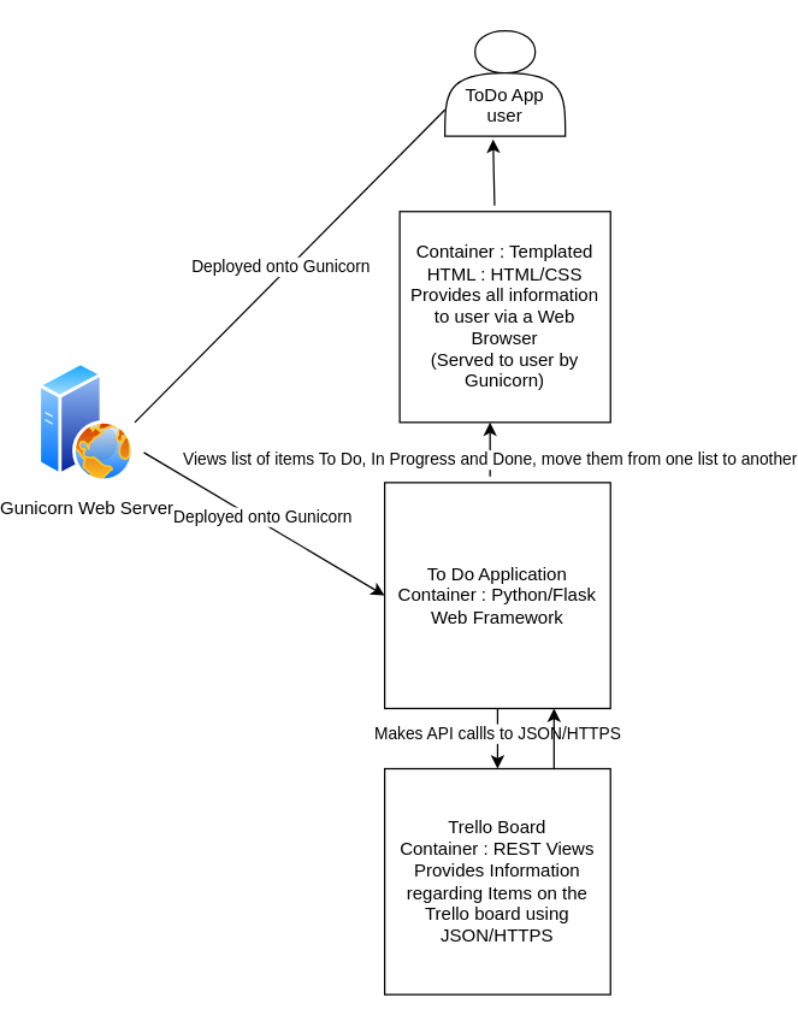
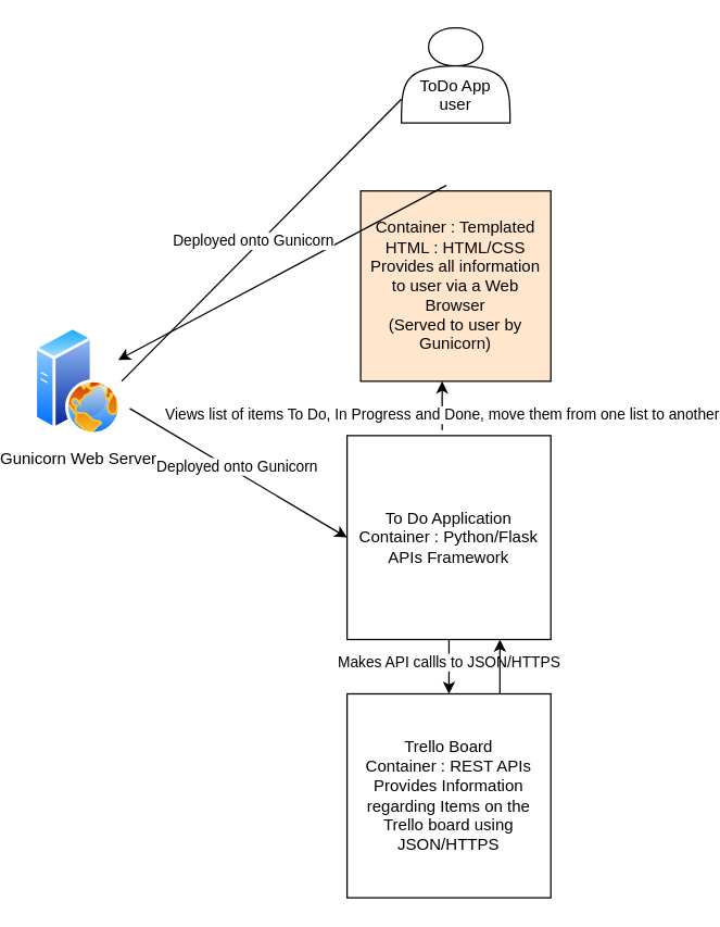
- <mxCell id="9" value="" style="endArrow=classic;html=1;entryX=0.4;entryY=1.029;entryDx=0;entryDy=0;entryPerimeter=0;exitX=0.45;exitY=-0.029;exitDx=0;exitDy=0;exitPerimeter=0;" parent="1" source="2" edge="1" target="11"><mxGeometry width="50" height="50" relative="1" as="geometry"><mxPoint x="322" y="130" as="sourcePoint" /><mxPoint x="330" y="140" as="targetPoint" /></mxGeometry></mxCell>
+ <mxCell id="9" value="" style="endArrow=classic;html=1;exitX=0.45;exitY=-0.029;exitDx=0;exitDy=0;exitPerimeter=0;" parent="1" source="2" edge="1" target="12"><mxGeometry width="50" height="50" relative="1" as="geometry"><mxPoint x="322" y="130" as="sourcePoint" /><mxPoint x="330" y="140" as="targetPoint" /></mxGeometry></mxCell>
- <mxCell id="2" value="Container : Templated HTML : HTML/CSS&lt;br&gt;Provides all information to user via a Web Browser&lt;br&gt;(Served to user by Gunicorn)" style="whiteSpace=wrap;html=1;aspect=fixed;" parent="1" vertex="1"><mxGeometry x="260" y="140" width="140" height="140" as="geometry" /></mxCell>
+ <mxCell id="2" value="Container : Templated HTML : HTML/CSS&lt;br&gt;Provides all information to user via a Web Browser&lt;br&gt;(Served to user by Gunicorn)" style="whiteSpace=wrap;html=1;aspect=fixed;fillColor=#ffe6cc;" parent="1" vertex="1"><mxGeometry x="260" y="140" width="140" height="140" as="geometry" /></mxCell>
- <mxCell id="5" value="To Do Application&lt;br&gt;Container : Python/Flask Web Framework" style="whiteSpace=wrap;html=1;aspect=fixed;" parent="1" vertex="1"><mxGeometry x="250" y="320" width="150" height="150" as="geometry" /></mxCell>
+ <mxCell id="5" value="To Do Application&lt;br&gt;Container : Python/Flask APIs Framework" style="whiteSpace=wrap;html=1;aspect=fixed;" parent="1" vertex="1"><mxGeometry x="250" y="320" width="150" height="150" as="geometry" /></mxCell>
- <mxCell id="6" value="Trello Board&lt;br&gt;Container : REST Views&lt;br&gt;Provides Information regarding Items on the Trello board using JSON/HTTPS" style="whiteSpace=wrap;html=1;aspect=fixed;" parent="1" vertex="1"><mxGeometry x="250" y="510" width="150" height="150" as="geometry" /></mxCell>
+ <mxCell id="6" value="Trello Board&lt;br&gt;Container : REST APIs&lt;br&gt;Provides Information regarding Items on the Trello board using JSON/HTTPS" style="whiteSpace=wrap;html=1;aspect=fixed;" parent="1" vertex="1"><mxGeometry x="250" y="510" width="150" height="150" as="geometry" /></mxCell>
